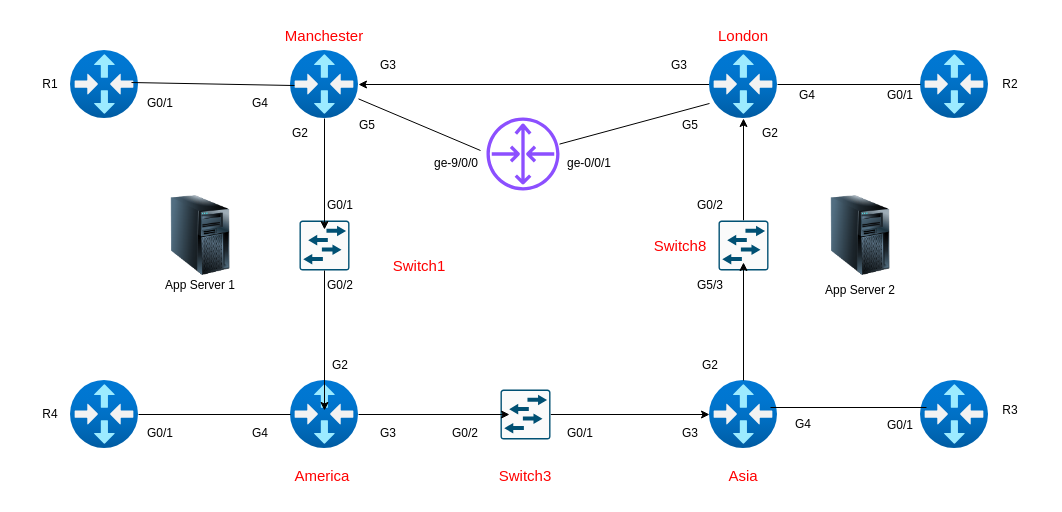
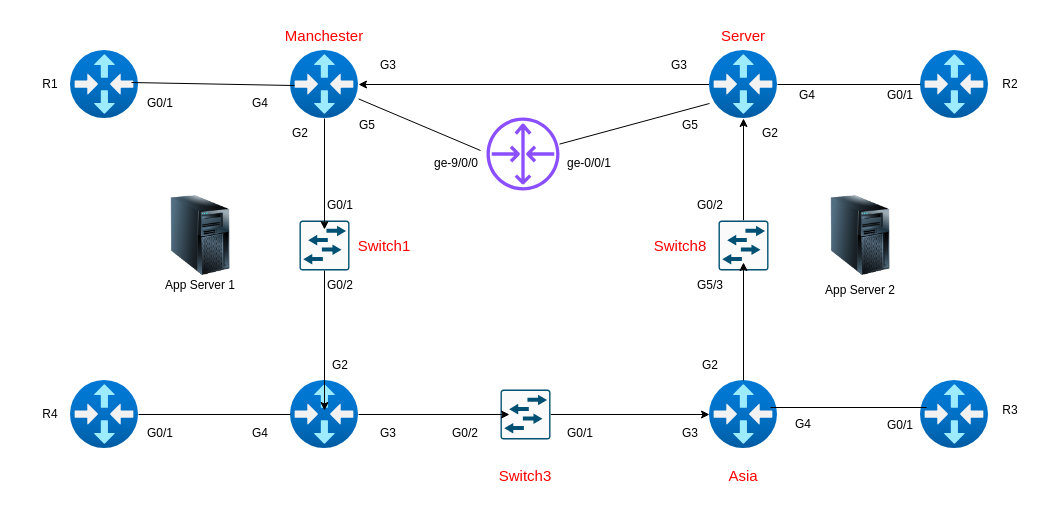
- <mxCell id="15" value="&lt;font color=&quot;#ff0000&quot; style=&quot;font-size: 15px;&quot;&gt;London&lt;/font&gt;" style="text;html=1;align=center;verticalAlign=middle;whiteSpace=wrap;rounded=0;" parent="1" vertex="1"><mxGeometry x="713" y="20" width="60" height="30" as="geometry" /></mxCell>
+ <mxCell id="15" value="&lt;font color=&quot;#ff0000&quot; style=&quot;font-size: 15px;&quot;&gt;Server&lt;/font&gt;" style="text;html=1;align=center;verticalAlign=middle;whiteSpace=wrap;rounded=0;" parent="1" vertex="1"><mxGeometry x="713" y="20" width="60" height="30" as="geometry" /></mxCell>
- <mxCell id="18" value="&lt;font style=&quot;font-size: 15px;&quot; color=&quot;#ff0000&quot;&gt;Switch1&lt;/font&gt;" style="text;html=1;align=center;verticalAlign=middle;whiteSpace=wrap;rounded=0;" parent="1" vertex="1"><mxGeometry x="389" y="250" width="60" height="30" as="geometry" /></mxCell>
+ <mxCell id="18" value="&lt;font style=&quot;font-size: 15px;&quot; color=&quot;#ff0000&quot;&gt;Switch1&lt;/font&gt;" style="text;html=1;align=center;verticalAlign=middle;whiteSpace=wrap;rounded=0;" parent="1" vertex="1"><mxGeometry x="354" y="230" width="60" height="30" as="geometry" /></mxCell>
- <mxCell id="13" value="&lt;font color=&quot;#ff0000&quot;&gt;&lt;span style=&quot;font-size: 15px;&quot;&gt;America&amp;nbsp;&lt;/span&gt;&lt;/font&gt;" style="text;html=1;align=center;verticalAlign=middle;whiteSpace=wrap;rounded=0;" parent="1" vertex="1"><mxGeometry x="294" y="460" width="60" height="30" as="geometry" /></mxCell>
